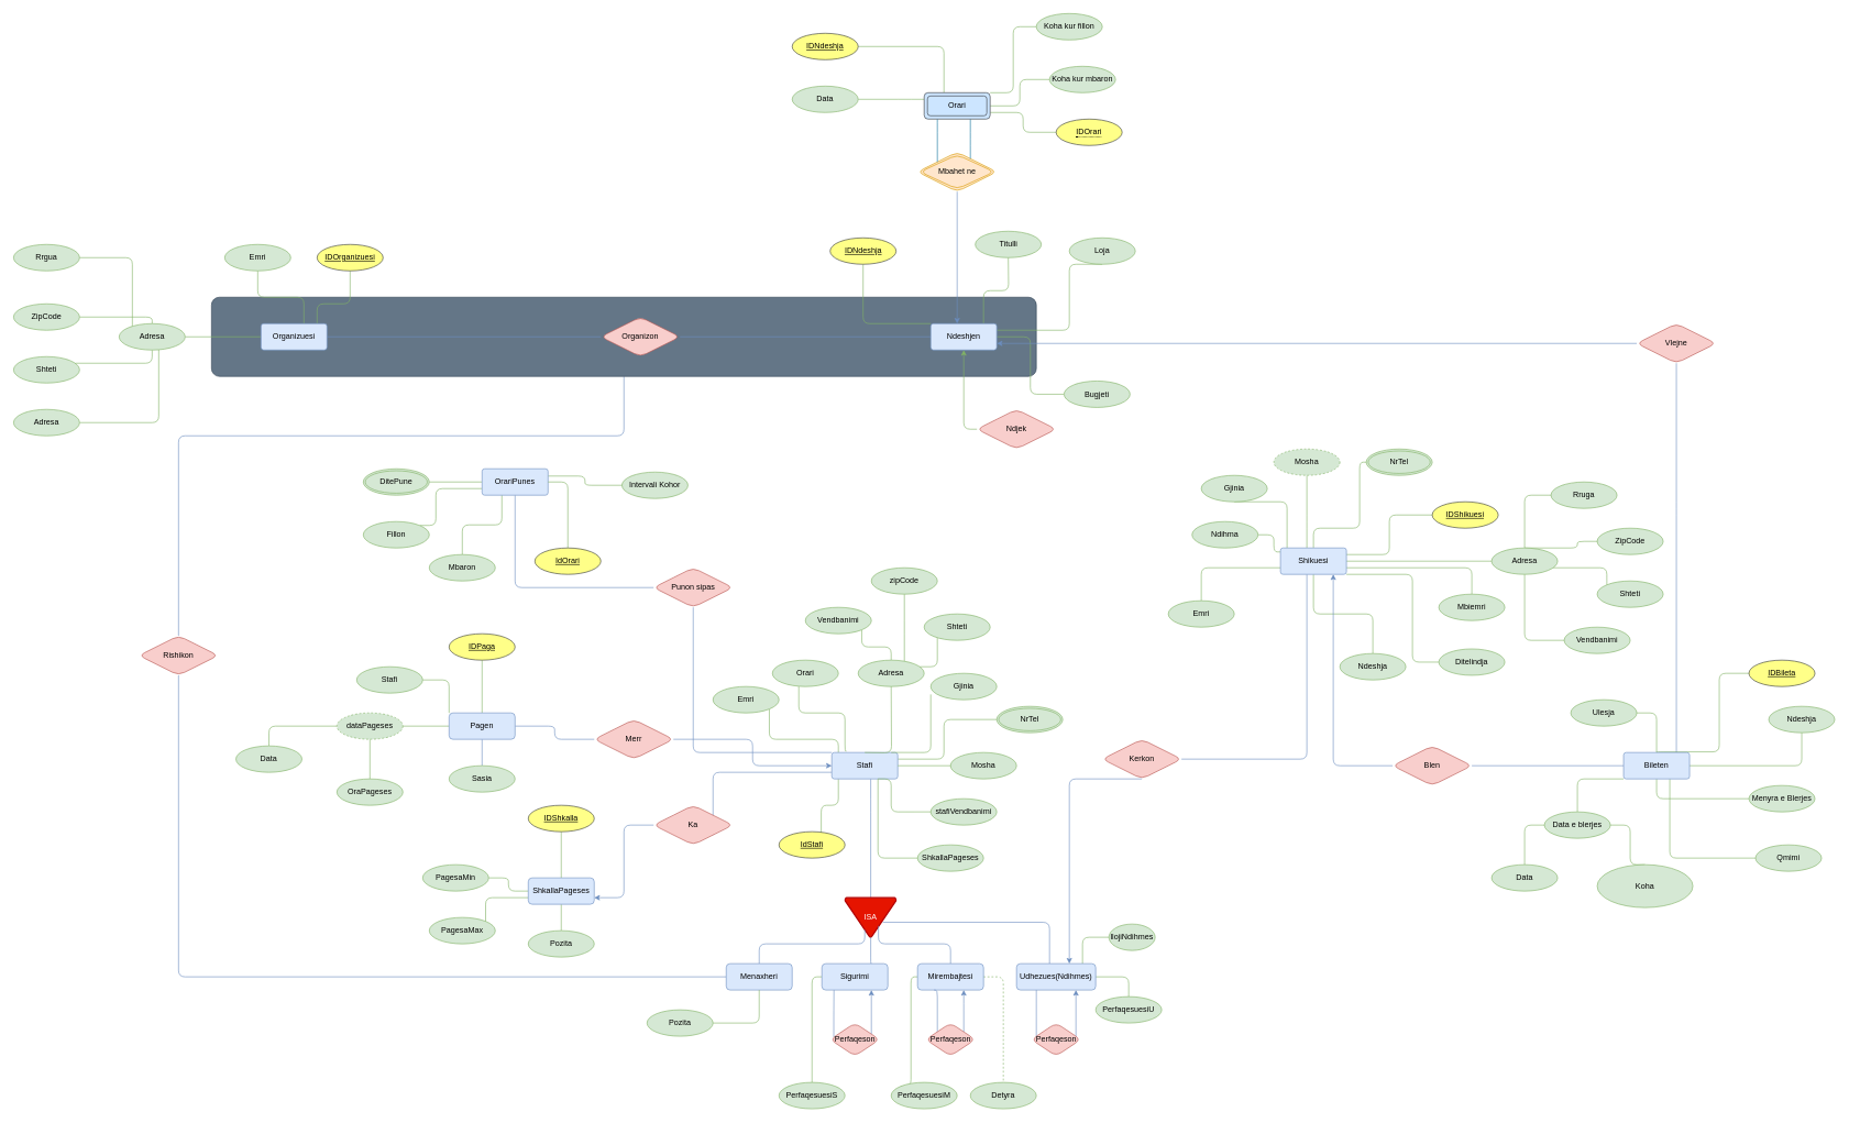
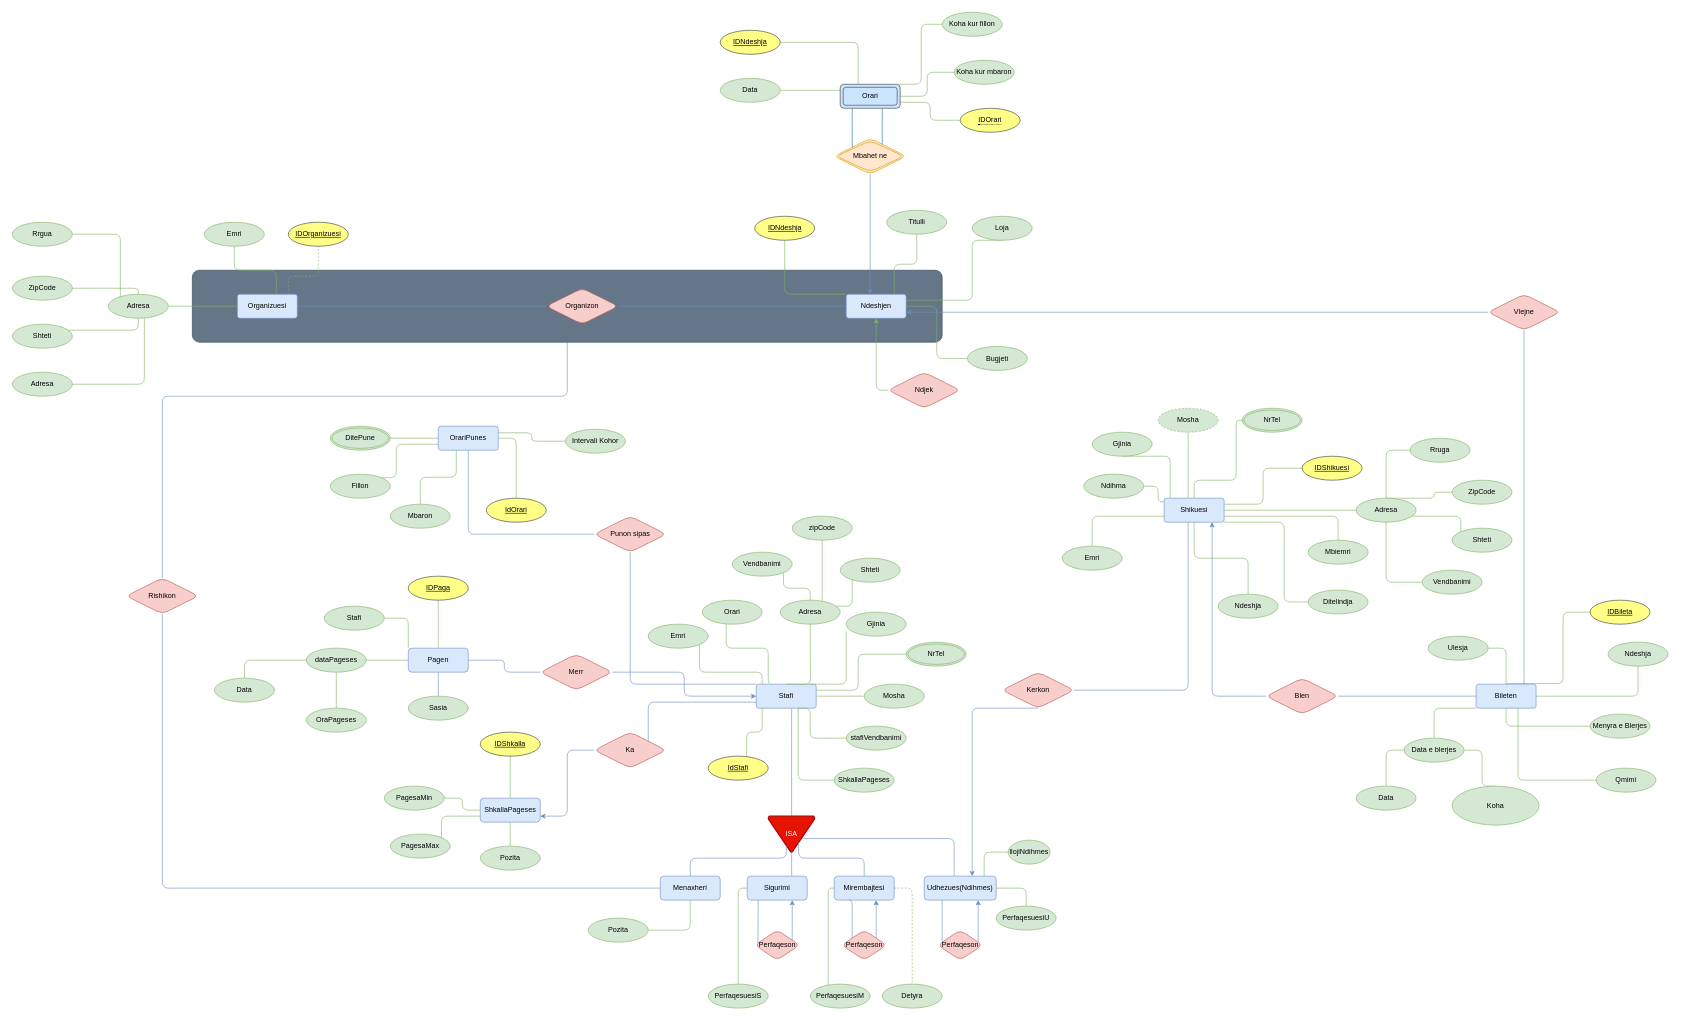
- <mxCell id="99" style="edgeStyle=orthogonalEdgeStyle;rounded=1;orthogonalLoop=1;jettySize=auto;html=1;endArrow=none;endFill=0;fillColor=#d5e8d4;strokeColor=#82b366;" parent="1" source="101" target="109" edge="1"><mxGeometry relative="1" as="geometry"><Array as="points"><mxPoint x="480" y="460" /><mxPoint x="530" y="460" /></Array></mxGeometry></mxCell>
+ <mxCell id="99" style="edgeStyle=orthogonalEdgeStyle;rounded=1;orthogonalLoop=1;jettySize=auto;html=1;endArrow=none;endFill=0;fillColor=#d5e8d4;strokeColor=#82b366;dashed=1;" parent="1" source="101" target="109" edge="1"><mxGeometry relative="1" as="geometry"><Array as="points"><mxPoint x="480" y="460" /><mxPoint x="530" y="460" /></Array></mxGeometry></mxCell>
- <mxCell id="80" value="dataPageses" style="ellipse;whiteSpace=wrap;html=1;align=center;rounded=1;fillColor=#d5e8d4;strokeColor=#82b366;dashed=1;" parent="1" vertex="1"><mxGeometry x="510" y="1080" width="100" height="40" as="geometry" /></mxCell>
+ <mxCell id="80" value="dataPageses" style="ellipse;whiteSpace=wrap;html=1;align=center;rounded=1;fillColor=#d5e8d4;strokeColor=#82b366;" parent="1" vertex="1"><mxGeometry x="510" y="1080" width="100" height="40" as="geometry" /></mxCell>
